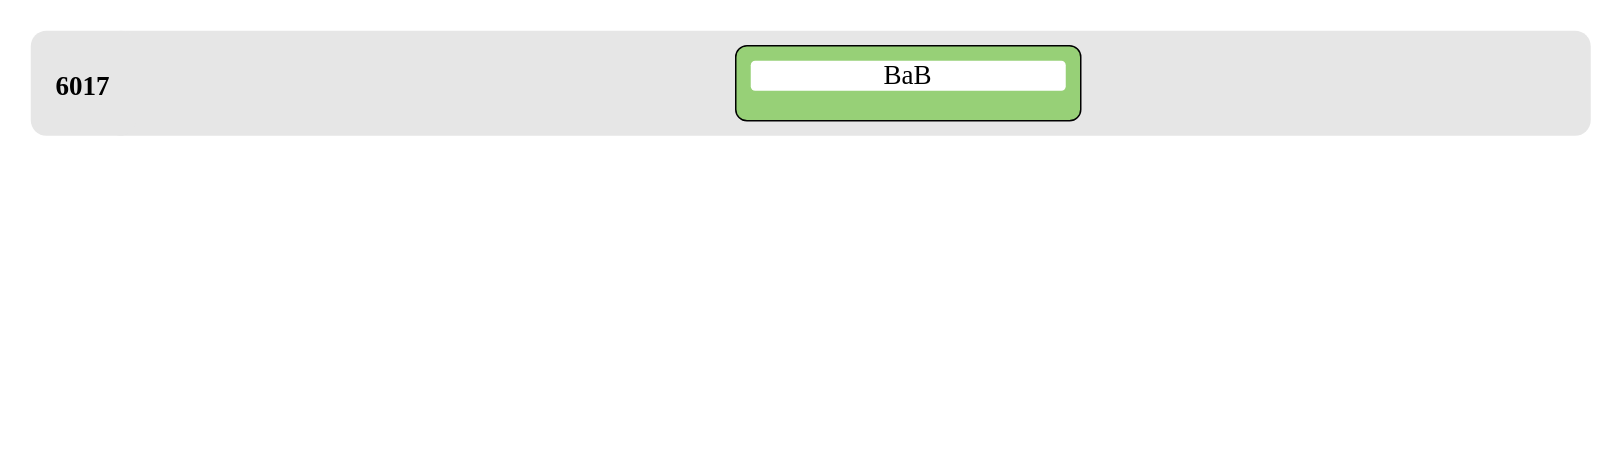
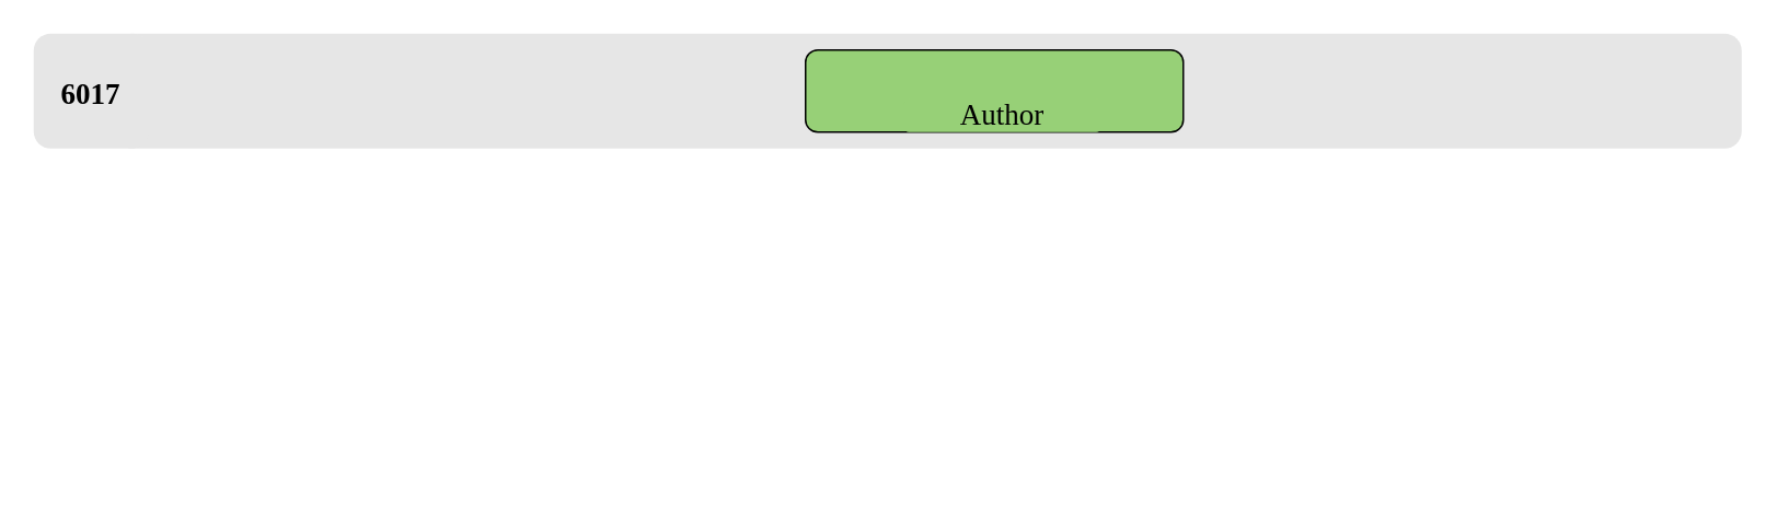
- <mxCell id="6" value="&lt;font style=&quot;font-size: 18px&quot; face=&quot;Times New Roman&quot;&gt;BaB&lt;/font&gt;" style="rounded=1;whiteSpace=wrap;html=1;fillColor=#FFFFFF;strokeColor=none;" vertex="1" parent="1"><mxGeometry x="500" y="40" width="210" height="20" as="geometry" /></mxCell>
+ <mxCell id="7" value="&lt;font style=&quot;font-size: 18px&quot; face=&quot;Times New Roman&quot;&gt;Author&lt;/font&gt;" style="rounded=1;whiteSpace=wrap;html=1;fillColor=#97D077;strokeColor=none;" vertex="1" parent="1"><mxGeometry x="550" y="60" width="120" height="20" as="geometry" /></mxCell>
